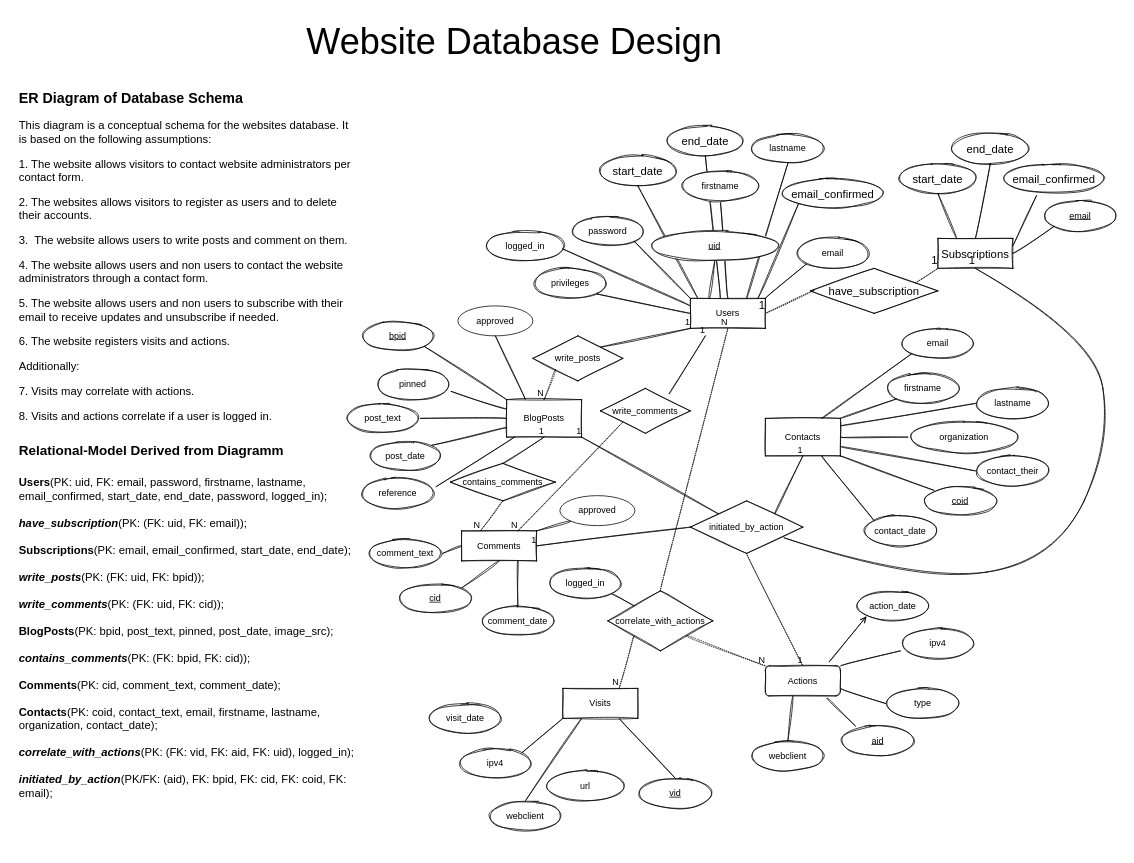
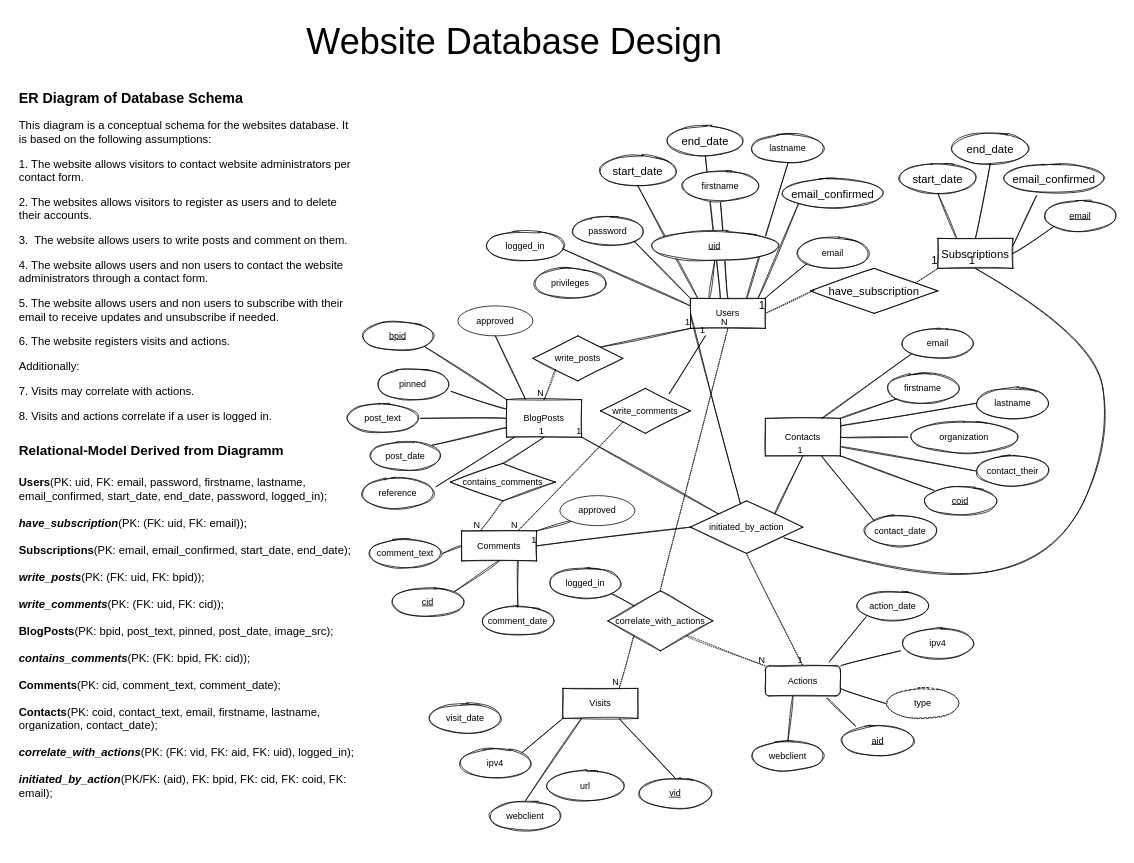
- <mxCell id="68" value="" style="endArrow=none;html=1;exitX=0;exitY=0.5;exitDx=0;exitDy=0;entryX=1;entryY=1;entryDx=0;entryDy=0;sketch=1;curved=1;" parent="1" source="40" target="67" edge="1"><mxGeometry width="50" height="50" relative="1" as="geometry"><mxPoint x="930" y="407" as="sourcePoint" /><mxPoint x="890" y="357" as="targetPoint" /></mxGeometry></mxCell>
+ <mxCell id="68" value="" style="endArrow=none;html=1;exitX=0;exitY=0.5;exitDx=0;exitDy=0;sketch=1;curved=1;" parent="1" source="40" target="47" edge="1"><mxGeometry width="50" height="50" relative="1" as="geometry"><mxPoint x="930" y="407" as="sourcePoint" /><mxPoint x="890" y="357" as="targetPoint" /></mxGeometry></mxCell>
- <mxCell id="91" value="&lt;u&gt;cid&lt;/u&gt;" style="ellipse;whiteSpace=wrap;html=1;align=center;sketch=1;" parent="1" vertex="1"><mxGeometry x="530" y="777" width="100" height="40" as="geometry" /></mxCell>
+ <mxCell id="91" value="&lt;u&gt;cid&lt;/u&gt;" style="ellipse;whiteSpace=wrap;html=1;align=center;sketch=1;" parent="1" vertex="1"><mxGeometry x="520" y="782" width="100" height="40" as="geometry" /></mxCell>
- <mxCell id="32" value="" style="endArrow=open;html=1;entryX=0;entryY=1;entryDx=0;entryDy=0;exitX=0.85;exitY=-0.125;exitDx=0;exitDy=0;exitPerimeter=0;sketch=1;curved=1;" parent="1" source="15" target="61" edge="1"><mxGeometry width="50" height="50" relative="1" as="geometry"><mxPoint x="1140" y="602" as="sourcePoint" /><mxPoint x="1173" y="609" as="targetPoint" /></mxGeometry></mxCell>
+ <mxCell id="32" value="" style="endArrow=none;html=1;entryX=0;entryY=1;entryDx=0;entryDy=0;exitX=0.85;exitY=-0.125;exitDx=0;exitDy=0;exitPerimeter=0;sketch=1;curved=1;" parent="1" source="15" target="61" edge="1"><mxGeometry width="50" height="50" relative="1" as="geometry"><mxPoint x="1140" y="602" as="sourcePoint" /><mxPoint x="1173" y="609" as="targetPoint" /></mxGeometry></mxCell>
- <mxCell id="17" value="type" style="ellipse;whiteSpace=wrap;html=1;align=center;sketch=1;" parent="1" vertex="1"><mxGeometry x="1180" y="917" width="100" height="40" as="geometry" /></mxCell>
+ <mxCell id="17" value="type" style="ellipse;whiteSpace=wrap;html=1;align=center;sketch=1;dashed=1;" parent="1" vertex="1"><mxGeometry x="1180" y="917" width="100" height="40" as="geometry" /></mxCell>
